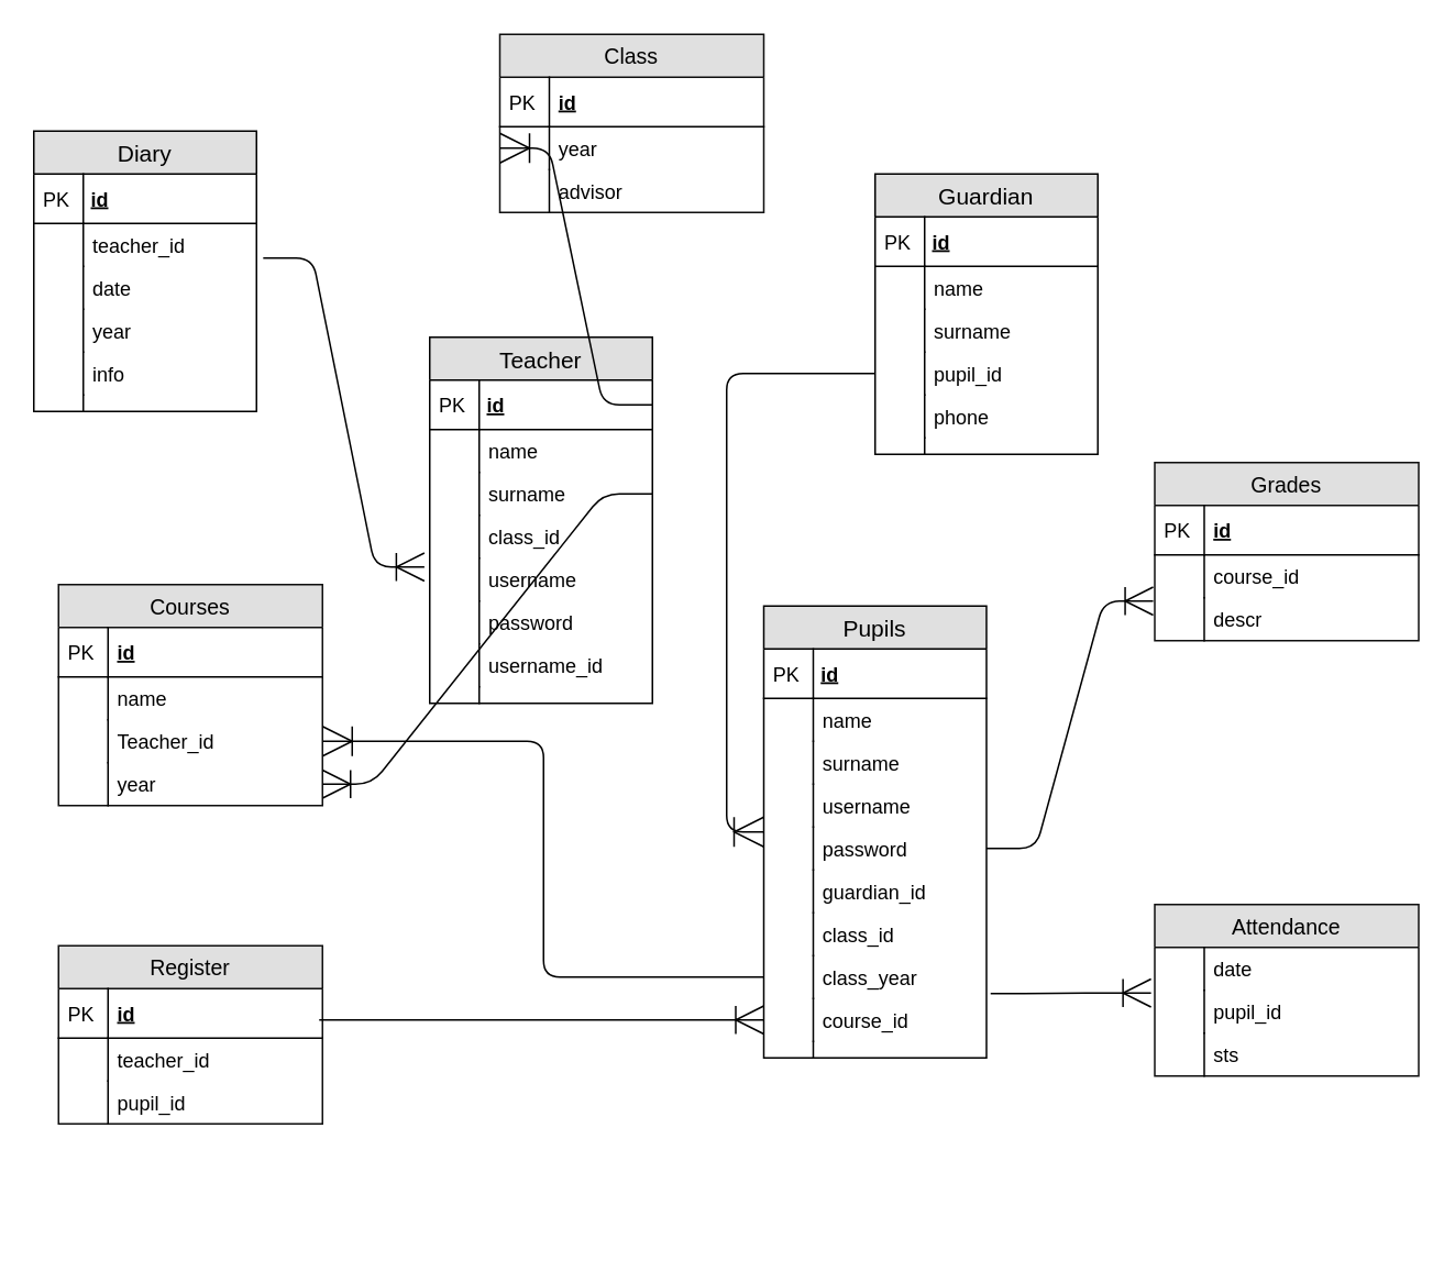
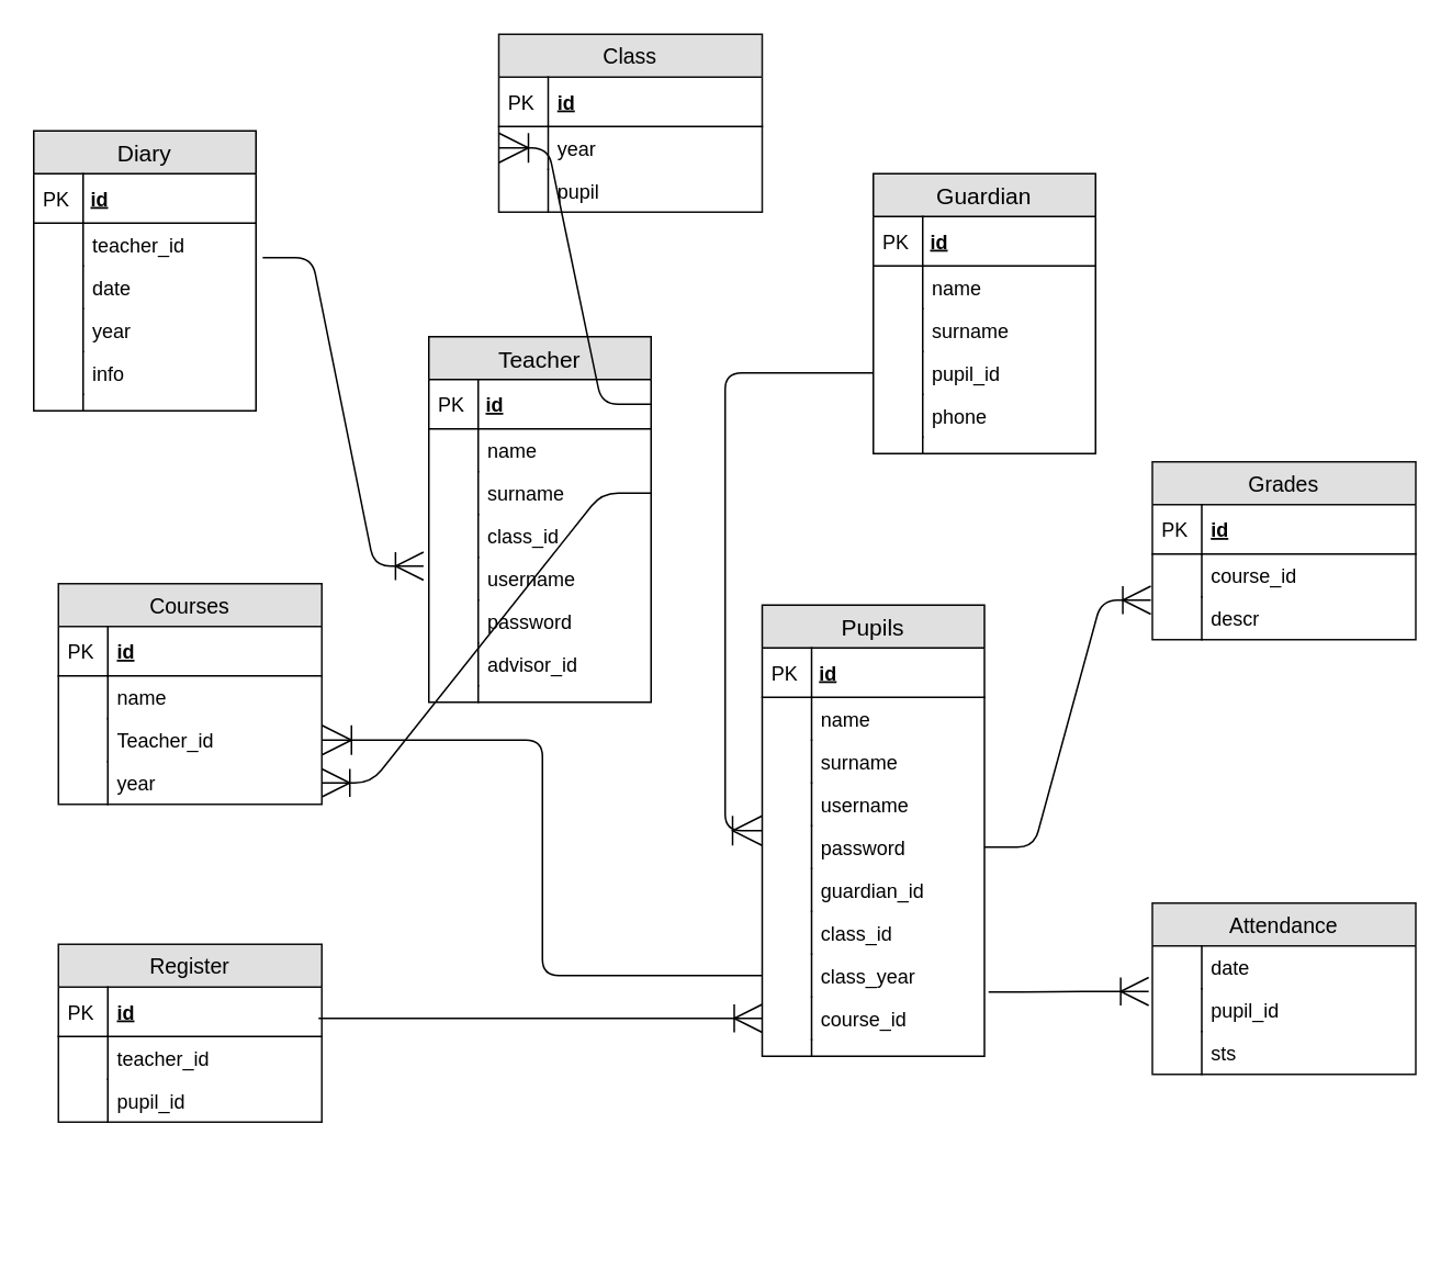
- <mxCell id="21" value="advisor" style="shape=partialRectangle;top=0;left=0;right=0;bottom=0;align=left;verticalAlign=top;fillColor=none;spacingLeft=34;spacingRight=4;overflow=hidden;rotatable=0;points=[[0,0.5],[1,0.5]];portConstraint=eastwest;dropTarget=0;fontSize=12;" vertex="1" parent="16"><mxGeometry y="82" width="160" height="26" as="geometry" /></mxCell>
+ <mxCell id="21" value="pupil" style="shape=partialRectangle;top=0;left=0;right=0;bottom=0;align=left;verticalAlign=top;fillColor=none;spacingLeft=34;spacingRight=4;overflow=hidden;rotatable=0;points=[[0,0.5],[1,0.5]];portConstraint=eastwest;dropTarget=0;fontSize=12;" vertex="1" parent="16"><mxGeometry y="82" width="160" height="26" as="geometry" /></mxCell>
- <mxCell id="84" value="username_id" style="shape=partialRectangle;top=0;left=0;right=0;bottom=0;align=left;verticalAlign=top;fillColor=none;spacingLeft=34;spacingRight=4;overflow=hidden;rotatable=0;points=[[0,0.5],[1,0.5]];portConstraint=eastwest;dropTarget=0;fontSize=12;" vertex="1" parent="71"><mxGeometry y="186" width="135" height="26" as="geometry" /></mxCell>
+ <mxCell id="84" value="advisor_id" style="shape=partialRectangle;top=0;left=0;right=0;bottom=0;align=left;verticalAlign=top;fillColor=none;spacingLeft=34;spacingRight=4;overflow=hidden;rotatable=0;points=[[0,0.5],[1,0.5]];portConstraint=eastwest;dropTarget=0;fontSize=12;" vertex="1" parent="71"><mxGeometry y="186" width="135" height="26" as="geometry" /></mxCell>
